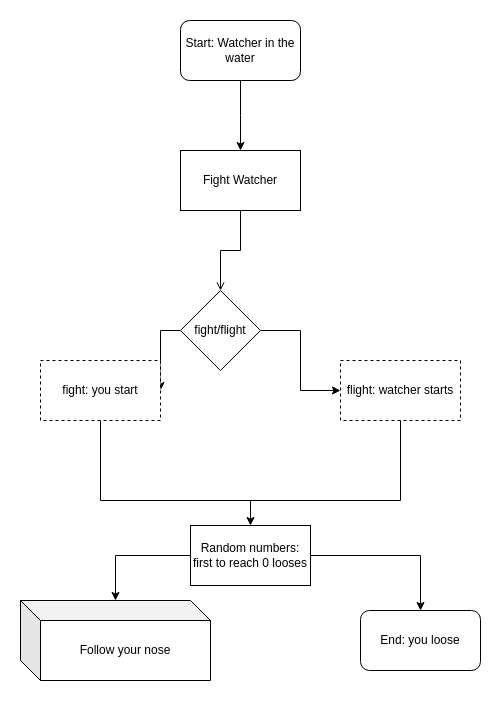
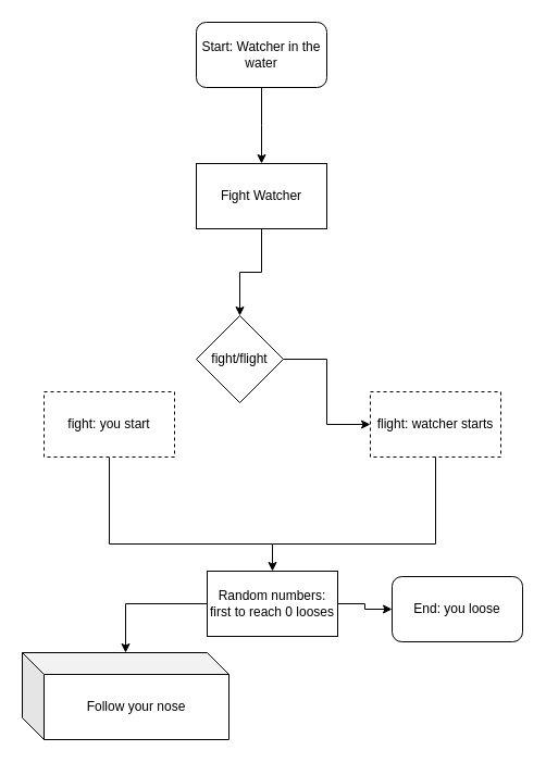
- <mxCell id="4" value="" style="edgeStyle=orthogonalEdgeStyle;rounded=0;orthogonalLoop=1;jettySize=auto;html=1;entryX=0.5;entryY=0;entryDx=0;entryDy=0;endArrow=open;" edge="1" parent="1" source="5" target="8"><mxGeometry relative="1" as="geometry"><mxPoint x="410" y="380" as="targetPoint" /></mxGeometry></mxCell>
+ <mxCell id="4" value="" style="edgeStyle=orthogonalEdgeStyle;rounded=0;orthogonalLoop=1;jettySize=auto;html=1;entryX=0.5;entryY=0;entryDx=0;entryDy=0;" edge="1" parent="1" source="5" target="8"><mxGeometry relative="1" as="geometry"><mxPoint x="410" y="380" as="targetPoint" /></mxGeometry></mxCell>
- <mxCell id="6" value="" style="edgeStyle=orthogonalEdgeStyle;rounded=0;orthogonalLoop=1;jettySize=auto;html=1;" edge="1" parent="1" source="8" target="10"><mxGeometry relative="1" as="geometry" /></mxCell>
- <mxCell id="16" value="End: you loose" style="rounded=1;whiteSpace=wrap;html=1;" vertex="1" parent="1"><mxGeometry x="360" y="610" width="120" height="60" as="geometry" /></mxCell>
+ <mxCell id="16" value="End: you loose" style="rounded=1;whiteSpace=wrap;html=1;" vertex="1" parent="1"><mxGeometry x="360" y="530" width="120" height="60" as="geometry" /></mxCell>
